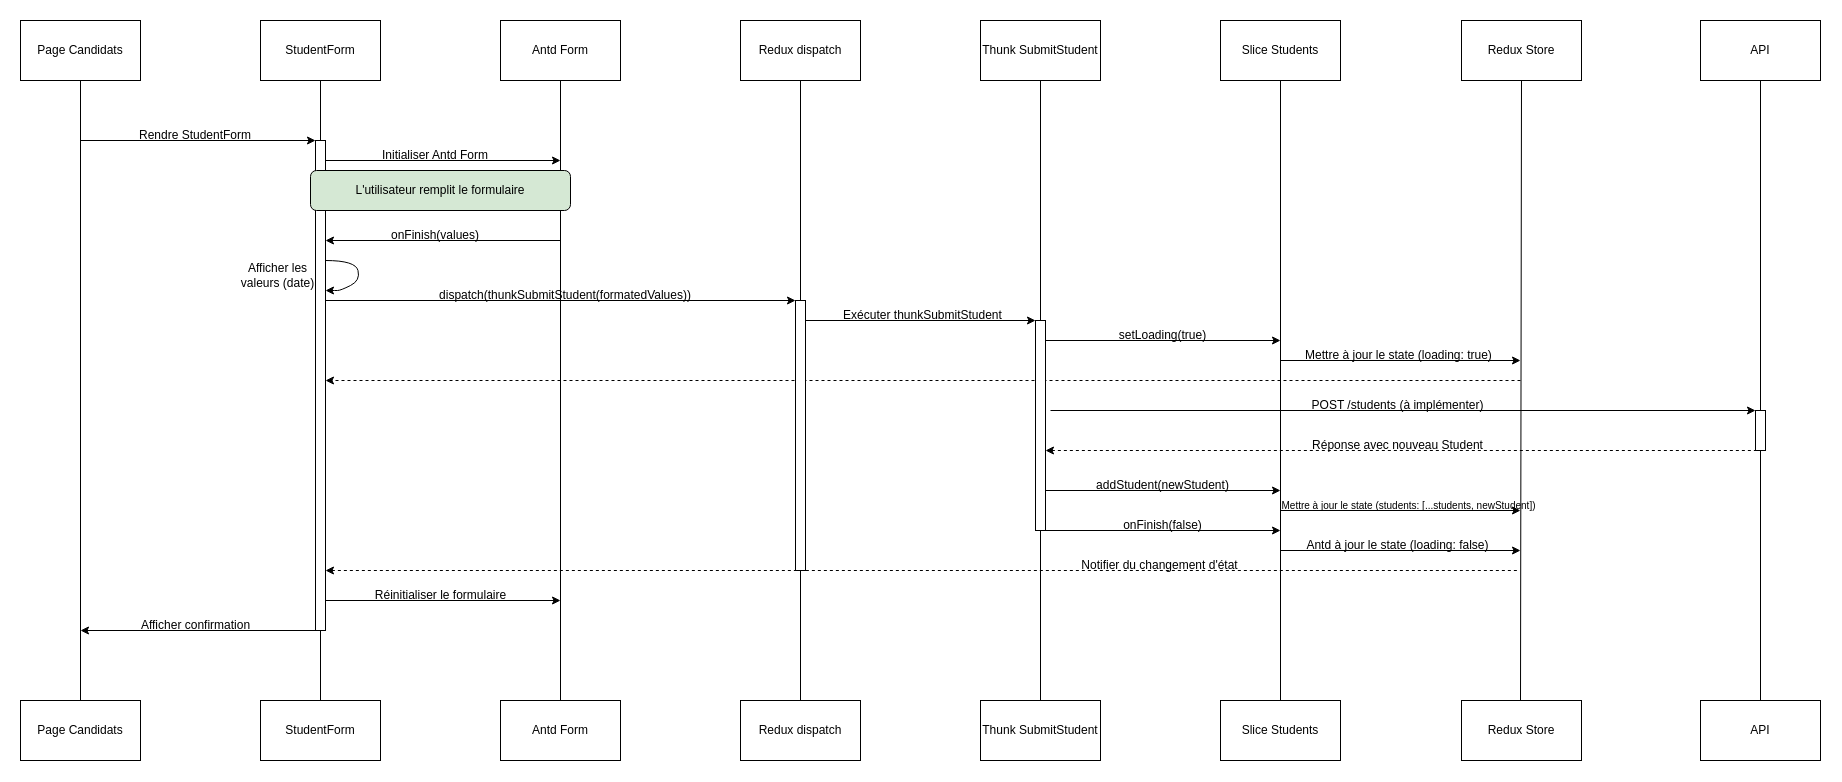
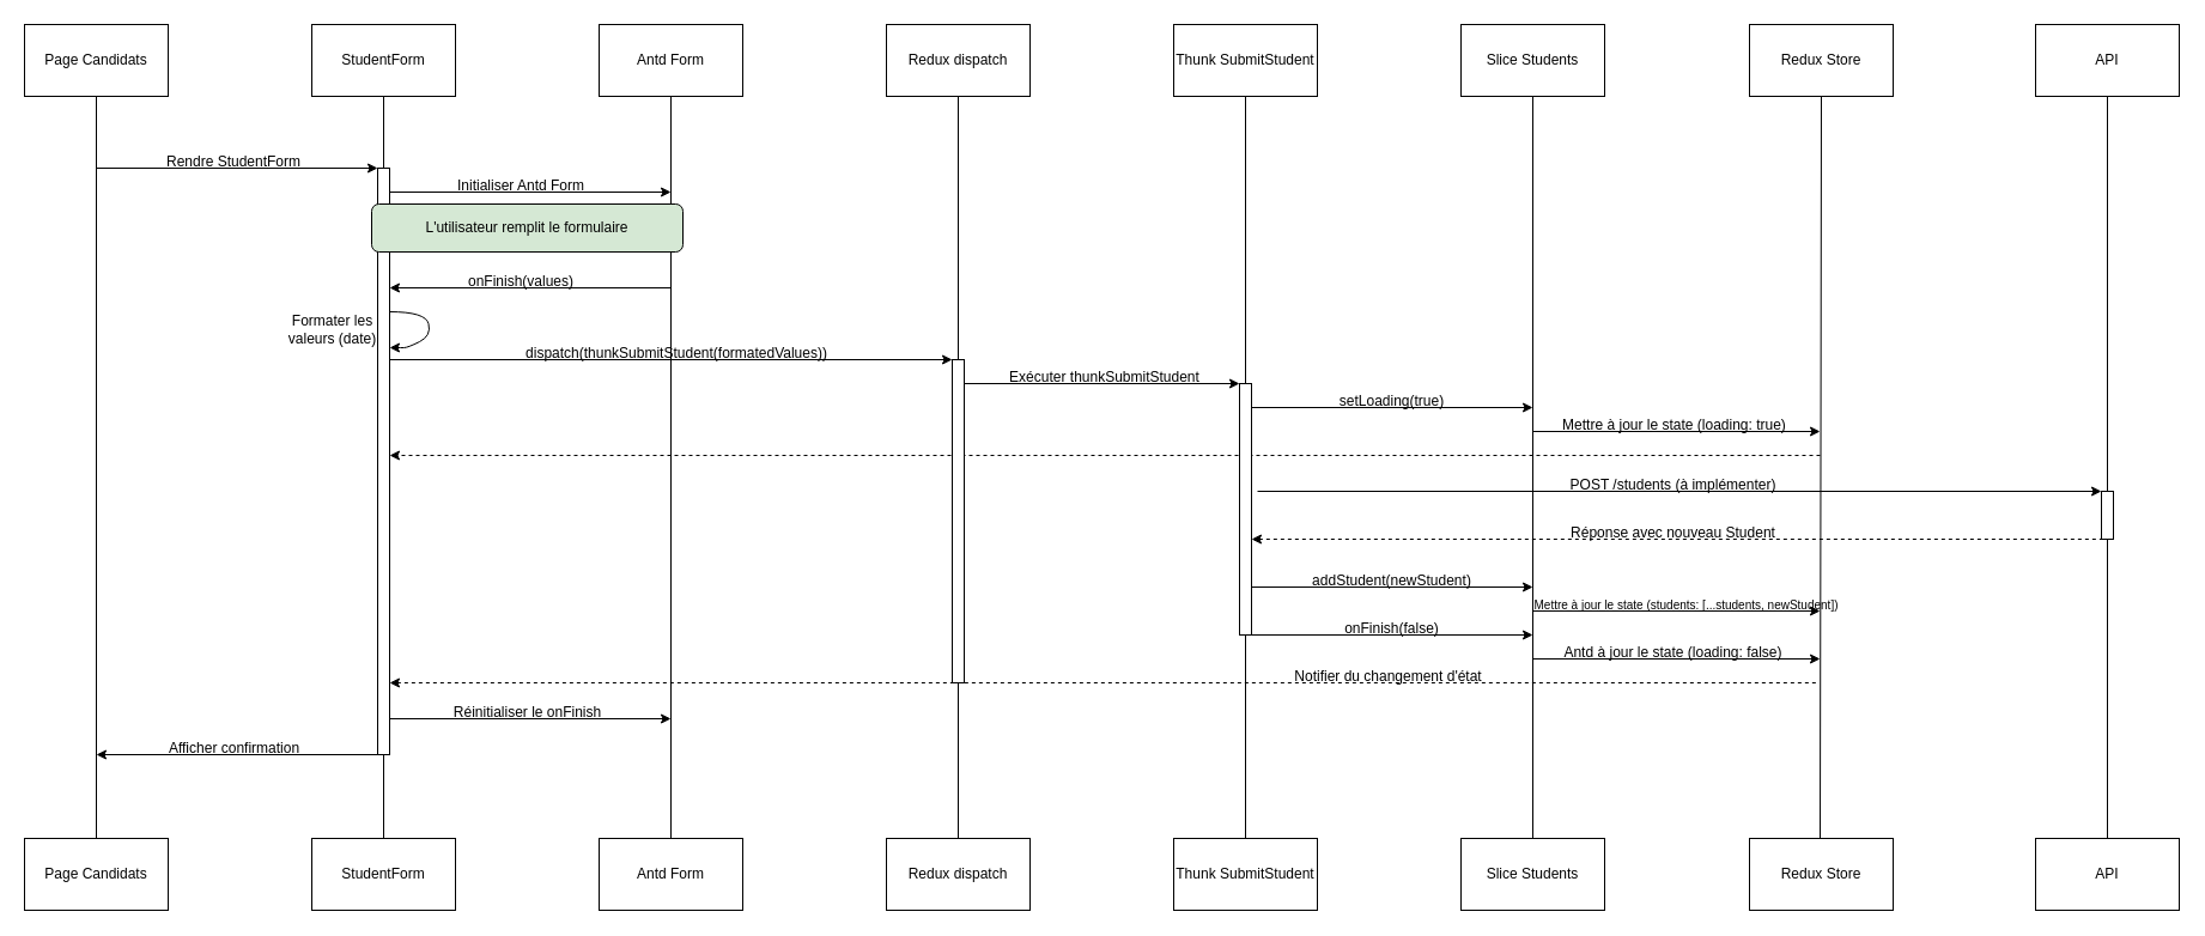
- <mxCell id="29" value="Afficher les valeurs (date)" style="text;html=1;align=center;verticalAlign=middle;whiteSpace=wrap;rounded=0;" vertex="1" parent="1"><mxGeometry x="230" y="260" width="95" height="30" as="geometry" /></mxCell>
+ <mxCell id="29" value="Formater les valeurs (date)" style="text;html=1;align=center;verticalAlign=middle;whiteSpace=wrap;rounded=0;" vertex="1" parent="1"><mxGeometry x="230" y="260" width="95" height="30" as="geometry" /></mxCell>
- <mxCell id="58" value="Réinitialiser le formulaire" style="text;html=1;align=center;verticalAlign=middle;whiteSpace=wrap;rounded=0;" vertex="1" parent="1"><mxGeometry x="362.5" y="580" width="155" height="30" as="geometry" /></mxCell>
+ <mxCell id="58" value="Réinitialiser le onFinish" style="text;html=1;align=center;verticalAlign=middle;whiteSpace=wrap;rounded=0;" vertex="1" parent="1"><mxGeometry x="362.5" y="580" width="155" height="30" as="geometry" /></mxCell>
